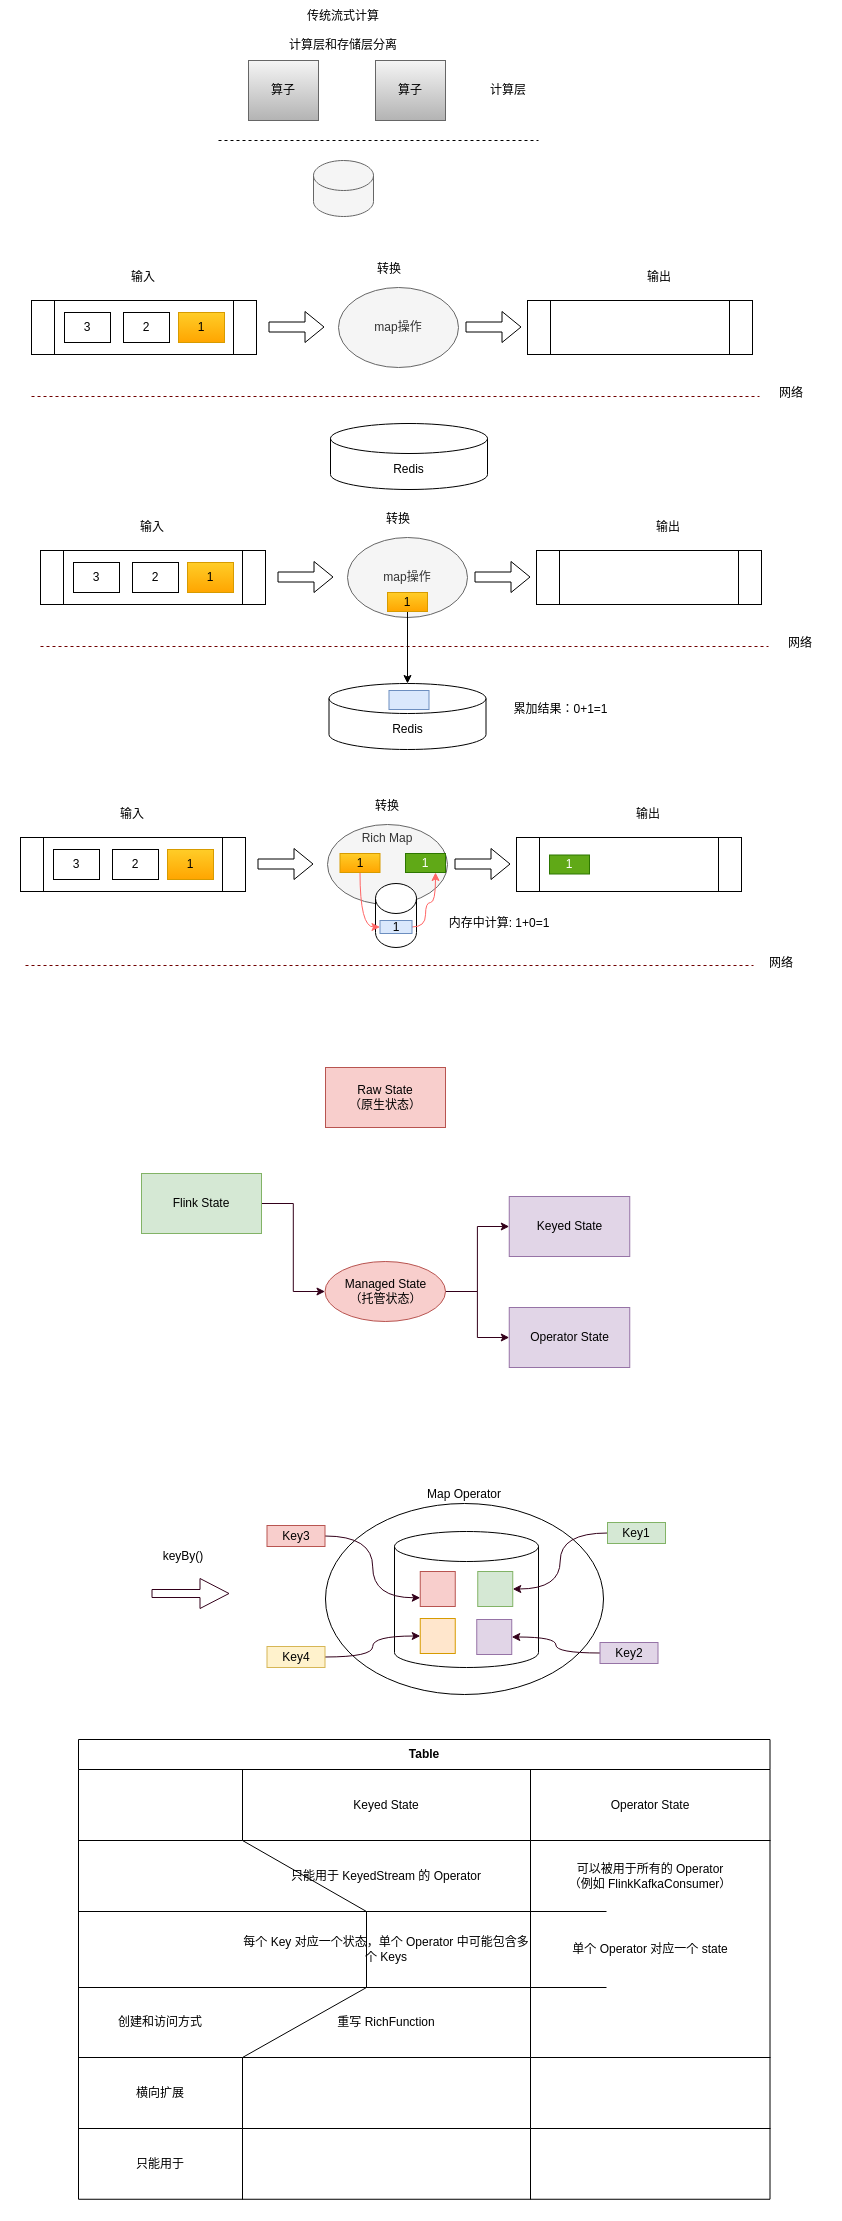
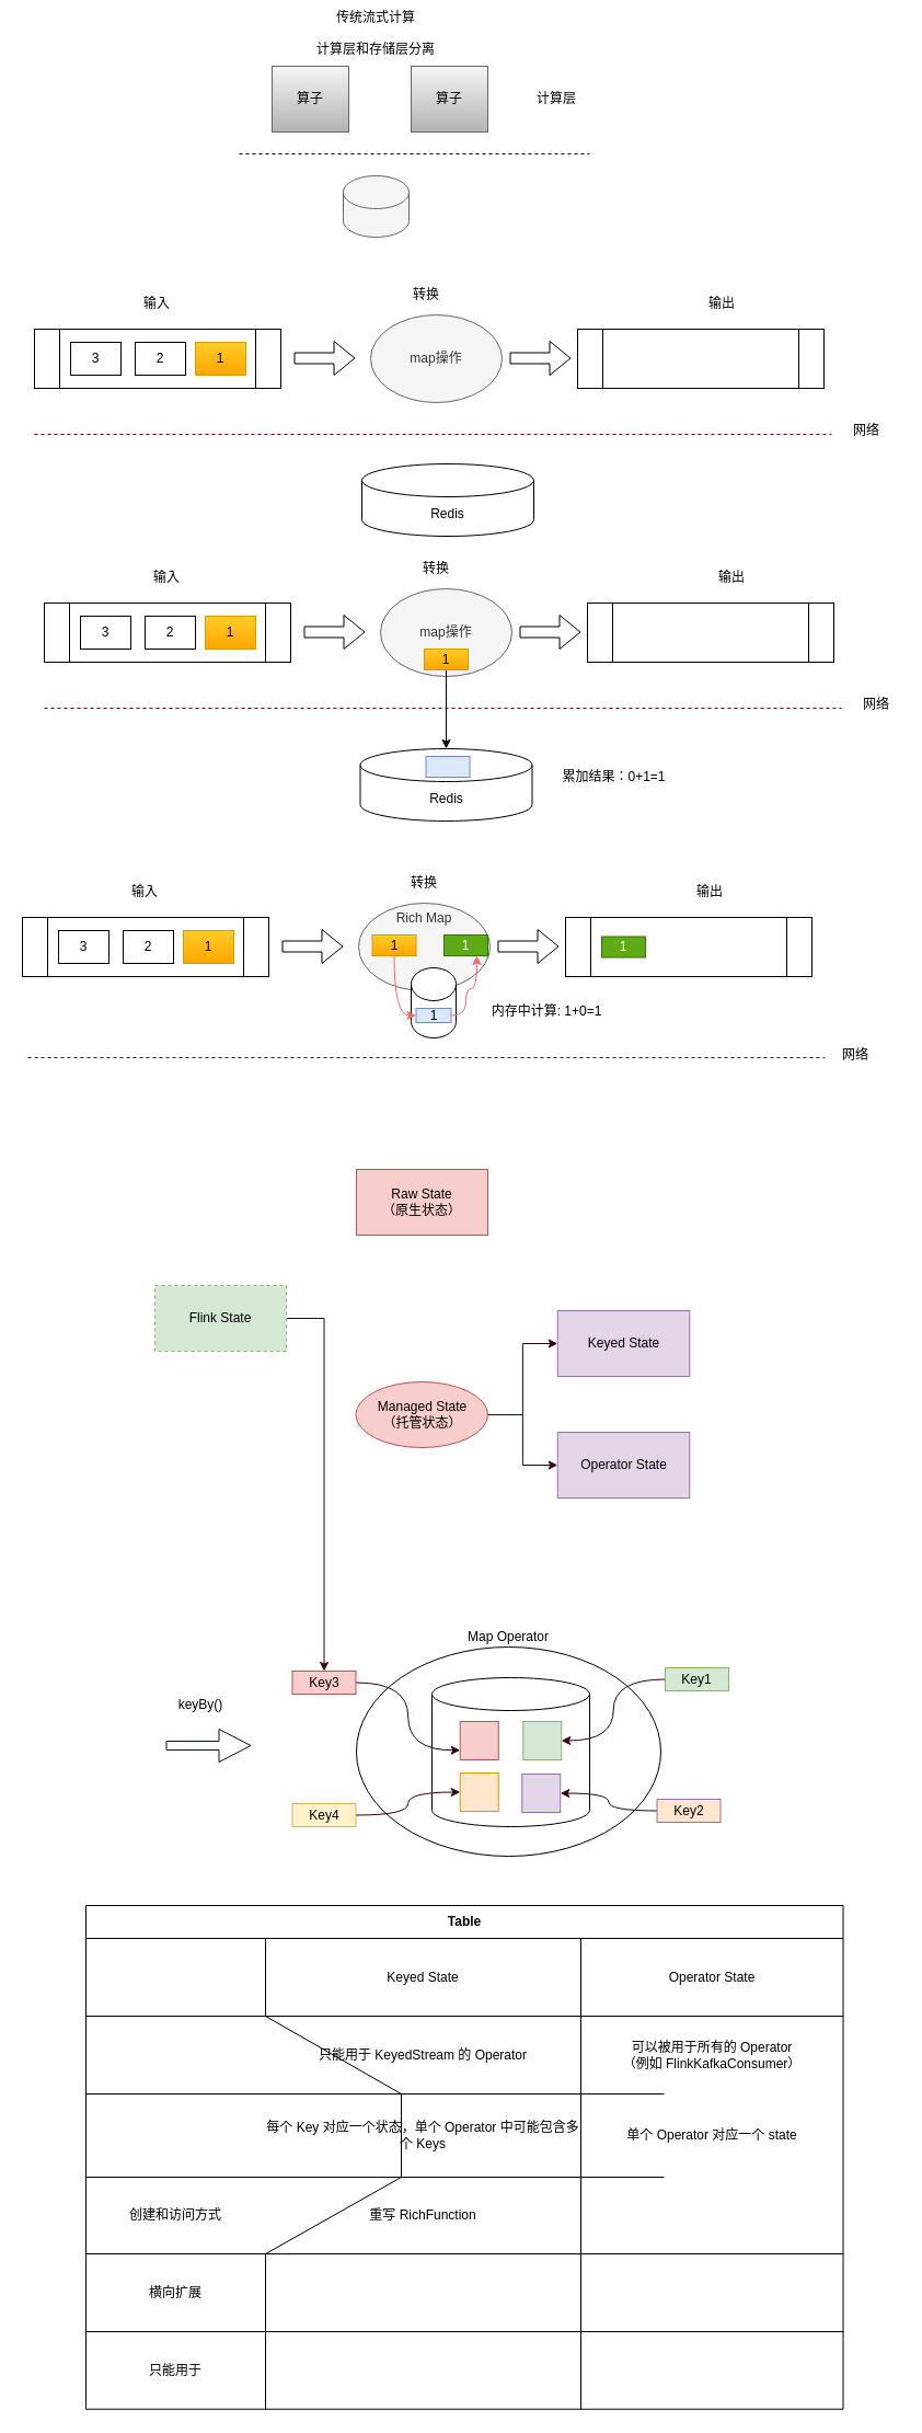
- <mxCell id="62" value="Flink State" style="rounded=0;whiteSpace=wrap;html=1;fillColor=#d5e8d4;strokeColor=#82b366;" vertex="1" parent="1"><mxGeometry x="141" y="1173" width="120" height="60" as="geometry" /></mxCell>
+ <mxCell id="62" value="Flink State" style="rounded=0;whiteSpace=wrap;html=1;fillColor=#d5e8d4;strokeColor=#82b366;dashed=1;" vertex="1" parent="1"><mxGeometry x="141" y="1173" width="120" height="60" as="geometry" /></mxCell>
- <mxCell id="61" style="edgeStyle=orthogonalEdgeStyle;rounded=0;orthogonalLoop=1;jettySize=auto;html=1;entryX=0;entryY=0.5;entryDx=0;entryDy=0;strokeColor=#33001A;" edge="1" parent="1" source="62" target="66"><mxGeometry relative="1" as="geometry" /></mxCell>
+ <mxCell id="61" style="edgeStyle=orthogonalEdgeStyle;rounded=0;orthogonalLoop=1;jettySize=auto;html=1;strokeColor=#33001A;" edge="1" parent="1" source="62" target="80"><mxGeometry relative="1" as="geometry" /></mxCell>
- <mxCell id="78" value="Key2" style="rounded=0;whiteSpace=wrap;html=1;fillColor=#e1d5e7;strokeColor=#9673a6;" vertex="1" parent="1"><mxGeometry x="599.5" y="1642" width="58" height="21" as="geometry" /></mxCell>
+ <mxCell id="78" value="Key2" style="rounded=0;whiteSpace=wrap;html=1;fillColor=#ffe6cc;strokeColor=#9673a6;" vertex="1" parent="1"><mxGeometry x="599.5" y="1642" width="58" height="21" as="geometry" /></mxCell>
